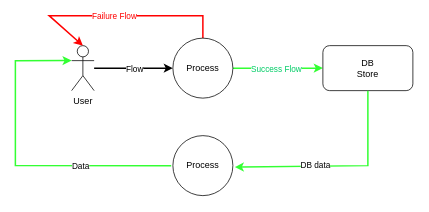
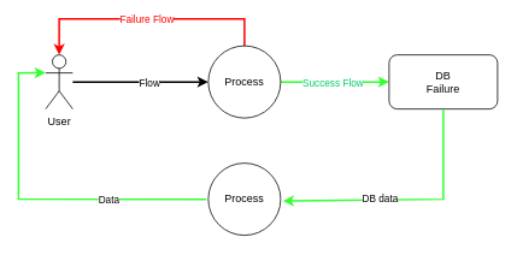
- <mxCell id="4" value="User" style="shape=umlActor;verticalLabelPosition=bottom;verticalAlign=top;html=1;outlineConnect=0;rounded=1;" parent="1" vertex="1"><mxGeometry x="95" y="60" width="30" height="60" as="geometry" /></mxCell>
+ <mxCell id="4" value="User" style="shape=umlActor;verticalLabelPosition=bottom;verticalAlign=top;html=1;outlineConnect=0;rounded=1;" parent="1" vertex="1"><mxGeometry x="50" y="60" width="30" height="60" as="geometry" /></mxCell>
- <mxCell id="10" value="DB&lt;div&gt;Store&lt;/div&gt;" style="whiteSpace=wrap;html=1;rounded=1;shadow=0;gradientColor=none;" parent="1" vertex="1"><mxGeometry x="430" y="60" width="120" height="60" as="geometry" /></mxCell>
+ <mxCell id="10" value="DB&lt;div&gt;Failure&lt;/div&gt;" style="whiteSpace=wrap;html=1;rounded=1;shadow=0;gradientColor=none;" parent="1" vertex="1"><mxGeometry x="430" y="60" width="120" height="60" as="geometry" /></mxCell>
